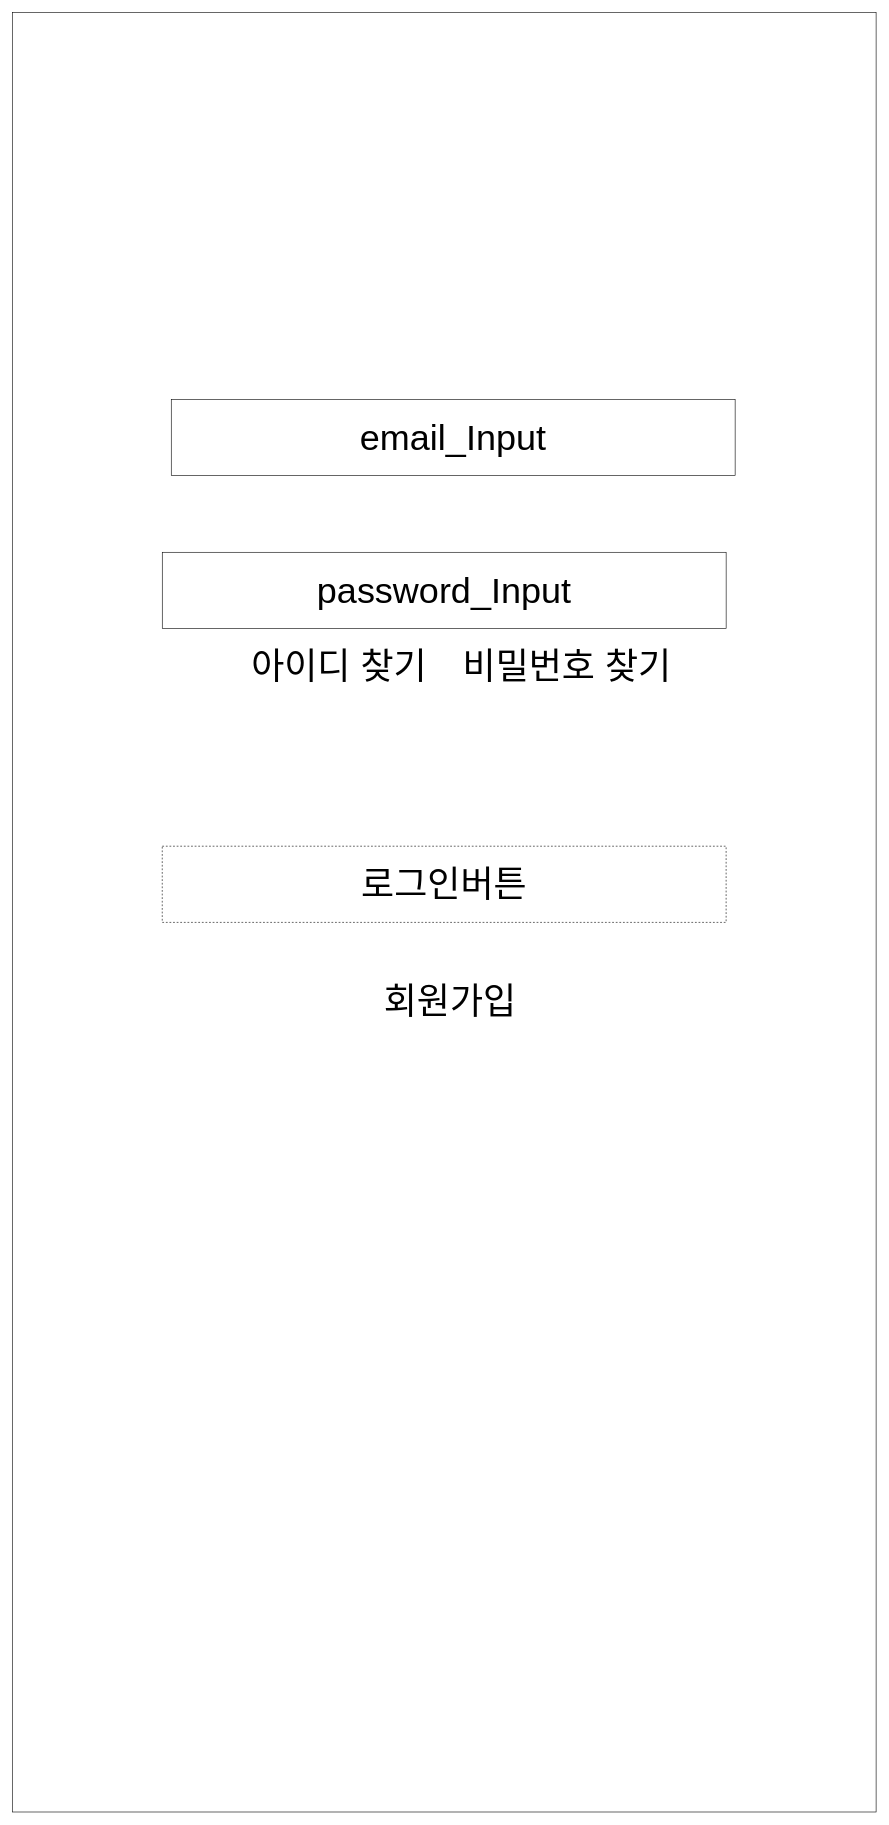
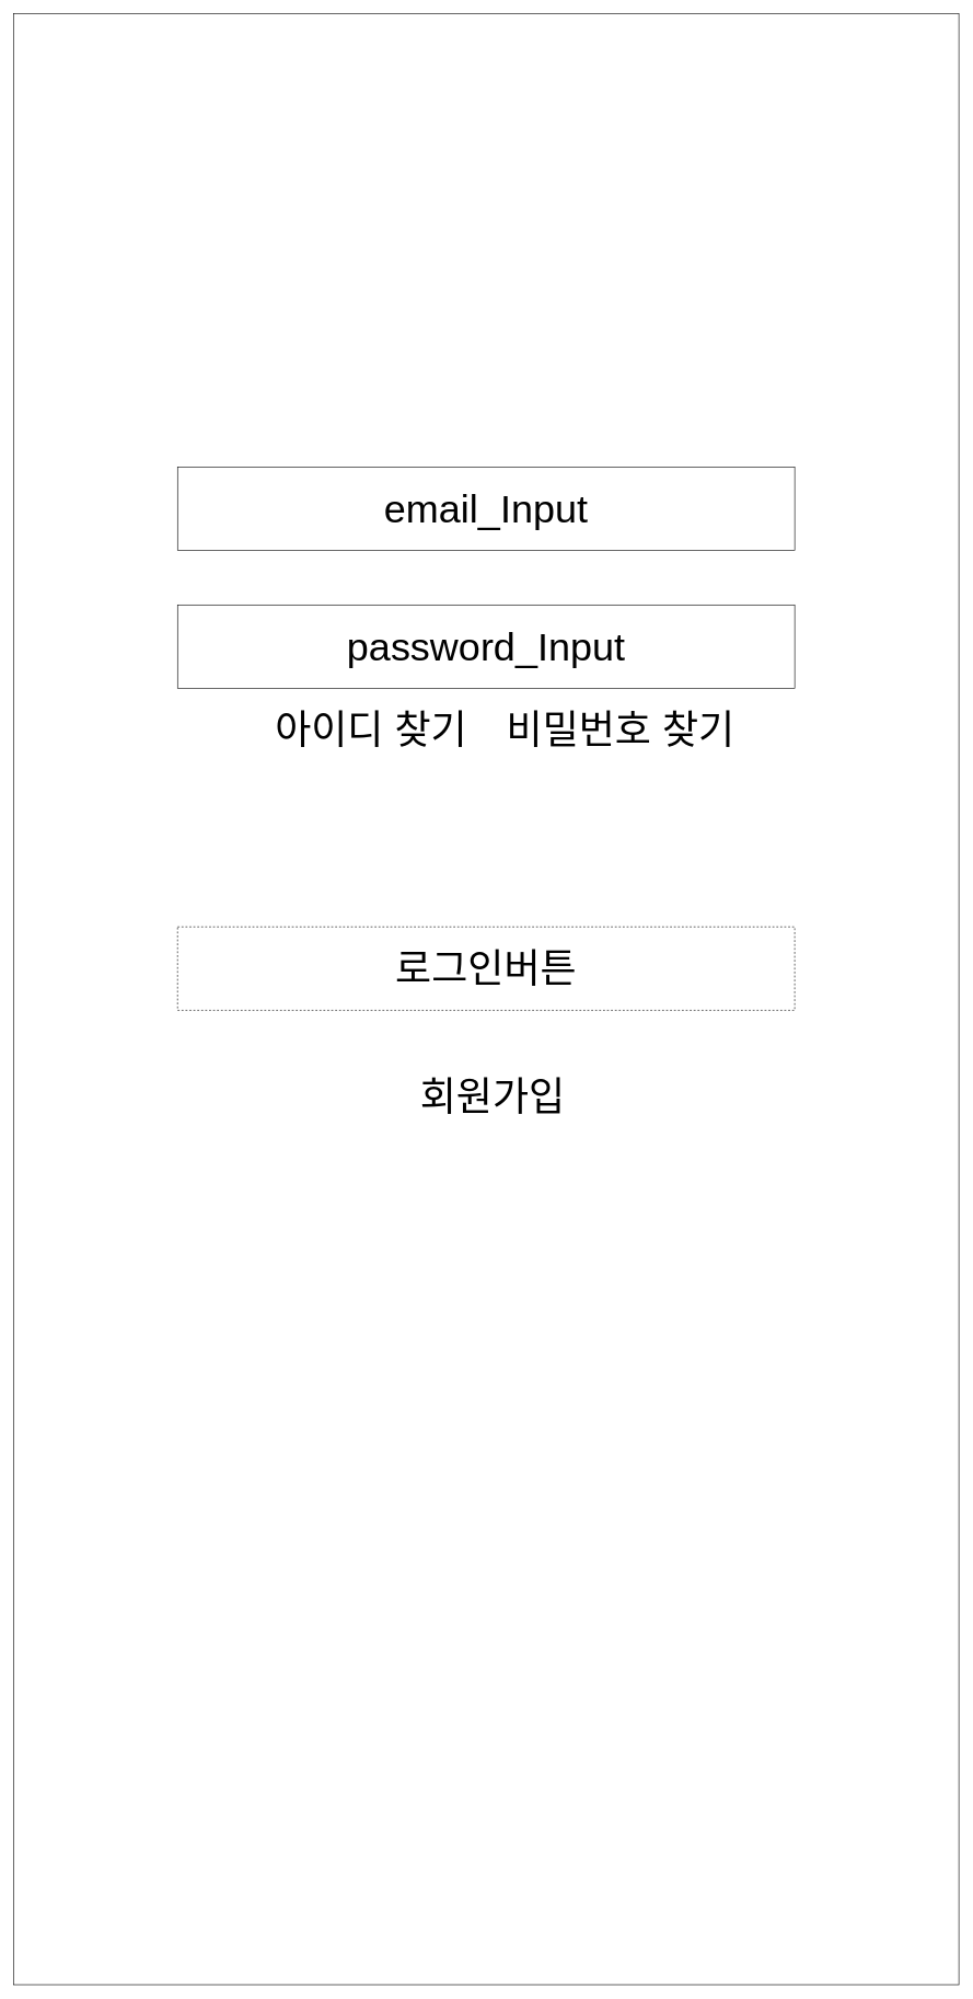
- <mxCell id="3" value="email_Input" style="rounded=0;whiteSpace=wrap;html=1;fontSize=60;" vertex="1" parent="1"><mxGeometry x="285" y="665" width="940" height="127" as="geometry" /></mxCell>
+ <mxCell id="3" value="email_Input" style="rounded=0;whiteSpace=wrap;html=1;fontSize=60;" vertex="1" parent="1"><mxGeometry x="270" y="710" width="940" height="127" as="geometry" /></mxCell>
